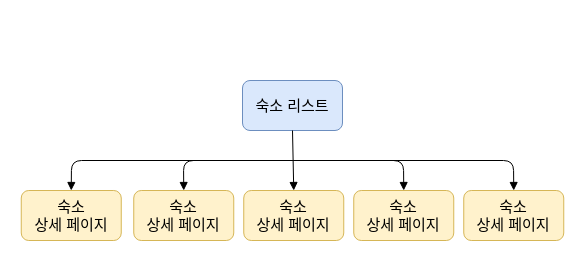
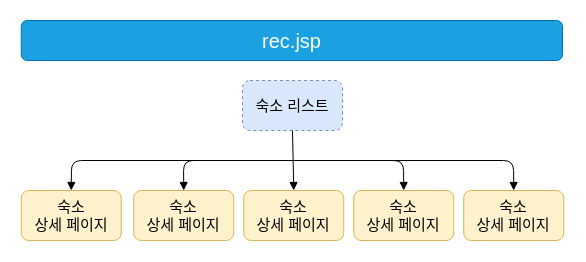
+ <mxCell id="2" value="rec.jsp" style="rounded=1;whiteSpace=wrap;html=1;fontSize=20;fillColor=#1ba1e2;strokeColor=#006EAF;fontColor=#ffffff;" vertex="1" parent="1"><mxGeometry x="20.75" y="20" width="541.25" height="40" as="geometry" /></mxCell>
- <mxCell id="3" value="숙소 리스트" style="rounded=1;whiteSpace=wrap;html=1;fontSize=15;fillColor=#dae8fc;strokeColor=#6c8ebf;" vertex="1" parent="1"><mxGeometry x="242" y="80" width="100" height="50" as="geometry" /></mxCell>
+ <mxCell id="3" value="숙소 리스트" style="rounded=1;whiteSpace=wrap;html=1;fontSize=15;fillColor=#dae8fc;strokeColor=#6c8ebf;dashed=1;" vertex="1" parent="1"><mxGeometry x="242" y="80" width="100" height="50" as="geometry" /></mxCell>
